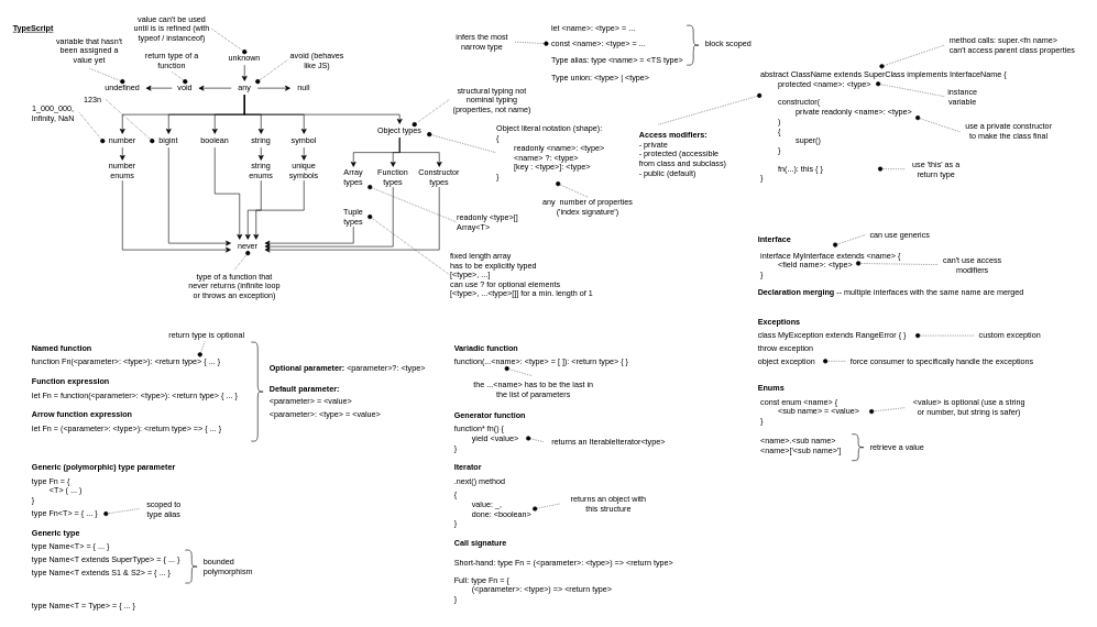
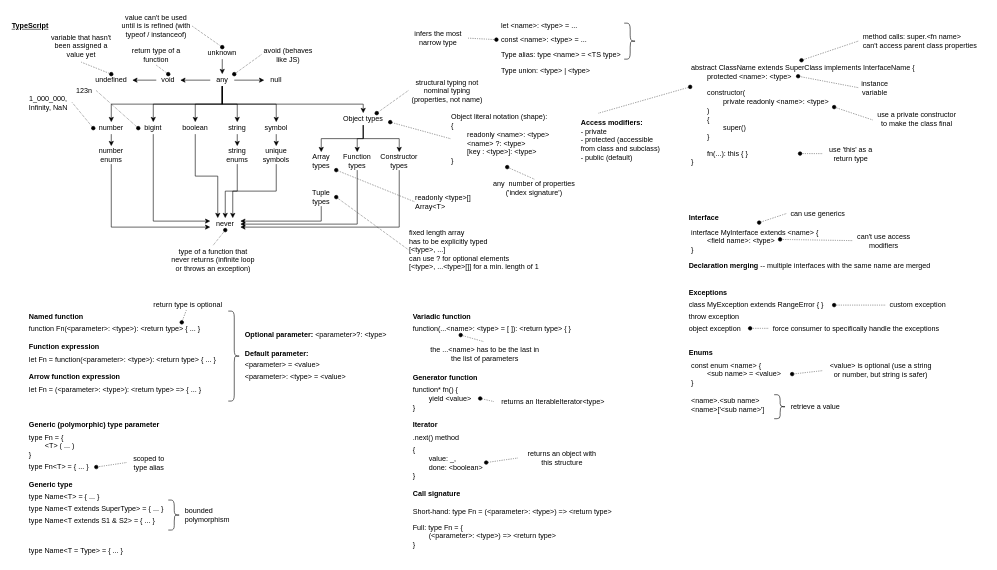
- <mxCell id="71" value="block scoped" style="text;html=1;align=left;verticalAlign=middle;whiteSpace=wrap;rounded=0;spacingLeft=6;" vertex="1" parent="1"><mxGeometry x="1060" y="53" width="90" height="25" as="geometry" /></mxCell>
- <mxCell id="149" value="returns an object with this structure" style="text;html=1;align=center;verticalAlign=middle;whiteSpace=wrap;rounded=0;spacingLeft=6;" vertex="1" parent="1"><mxGeometry x="847" y="748" width="143" height="30" as="geometry" /></mxCell>
+ <mxCell id="149" value="returns an object with this structure" style="text;html=1;align=center;verticalAlign=middle;whiteSpace=wrap;rounded=0;spacingLeft=6;" vertex="1" parent="1"><mxGeometry x="862" y="748" width="143" height="30" as="geometry" /></mxCell>
